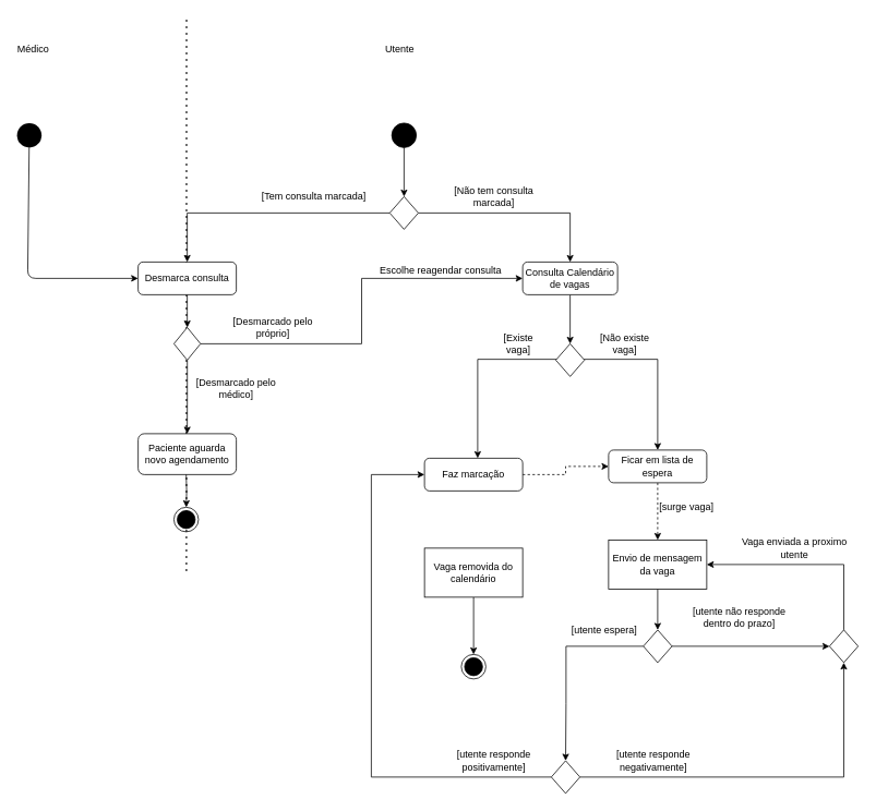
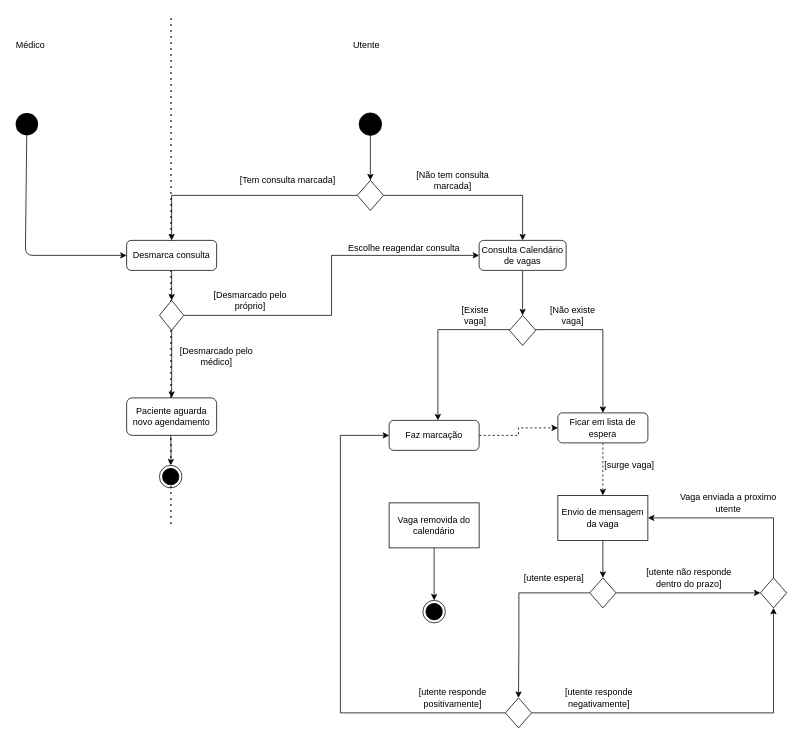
- <mxCell id="44" value="[utente não responde dentro do&amp;nbsp;prazo]" style="text;html=1;strokeColor=none;fillColor=none;align=center;verticalAlign=middle;whiteSpace=wrap;rounded=0;" parent="1" vertex="1"><mxGeometry x="838" y="745" width="130" height="20" as="geometry" /></mxCell>
+ <mxCell id="44" value="[utente não responde dentro do&amp;nbsp;prazo]" style="text;html=1;strokeColor=none;fillColor=none;align=center;verticalAlign=middle;whiteSpace=wrap;rounded=0;" parent="1" vertex="1"><mxGeometry x="853" y="760" width="130" height="20" as="geometry" /></mxCell>
